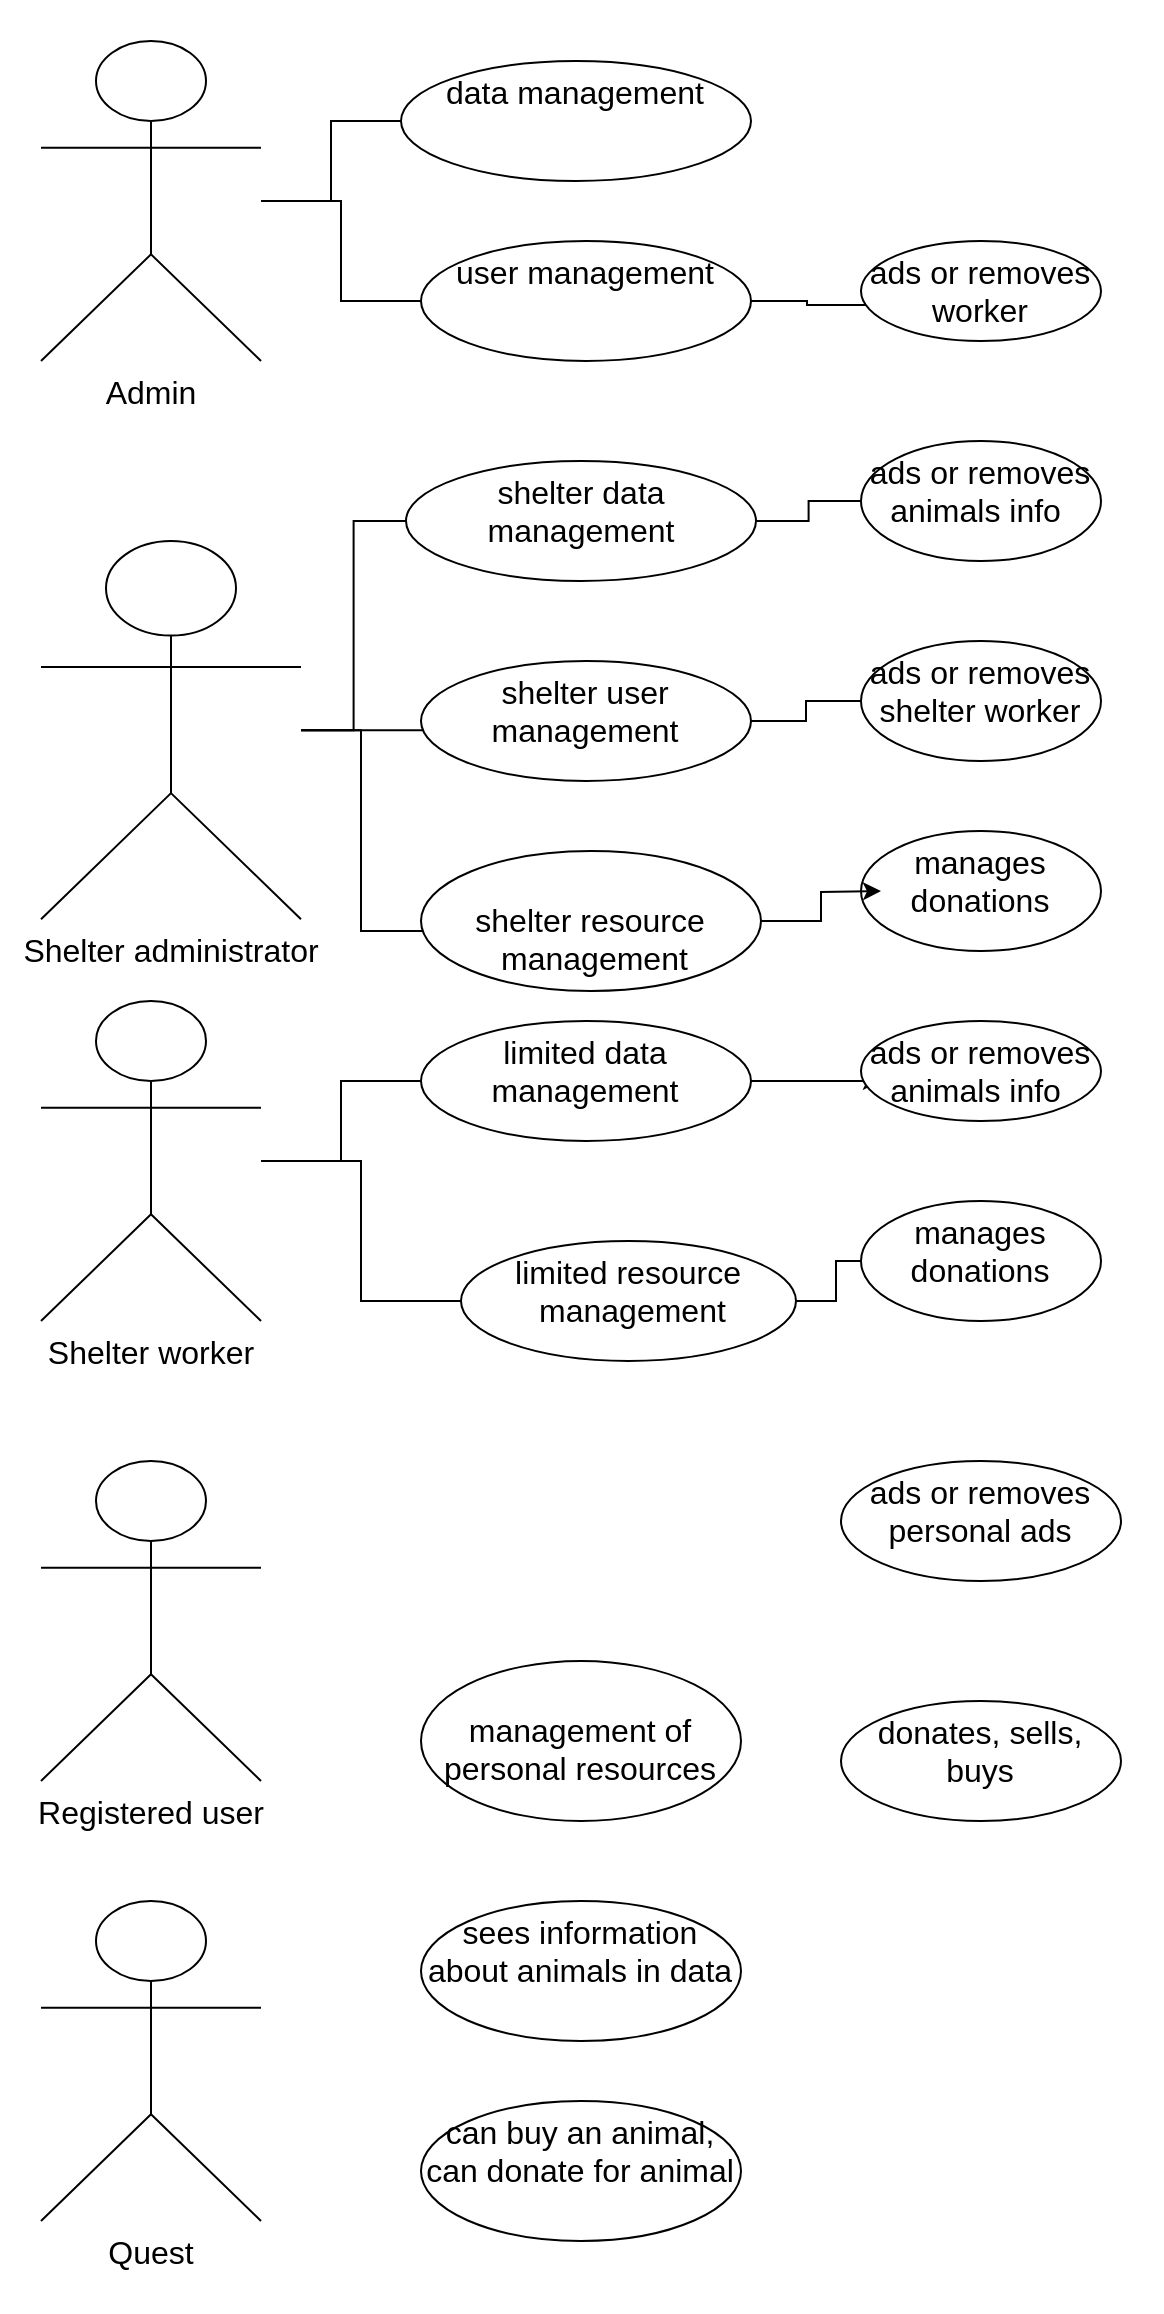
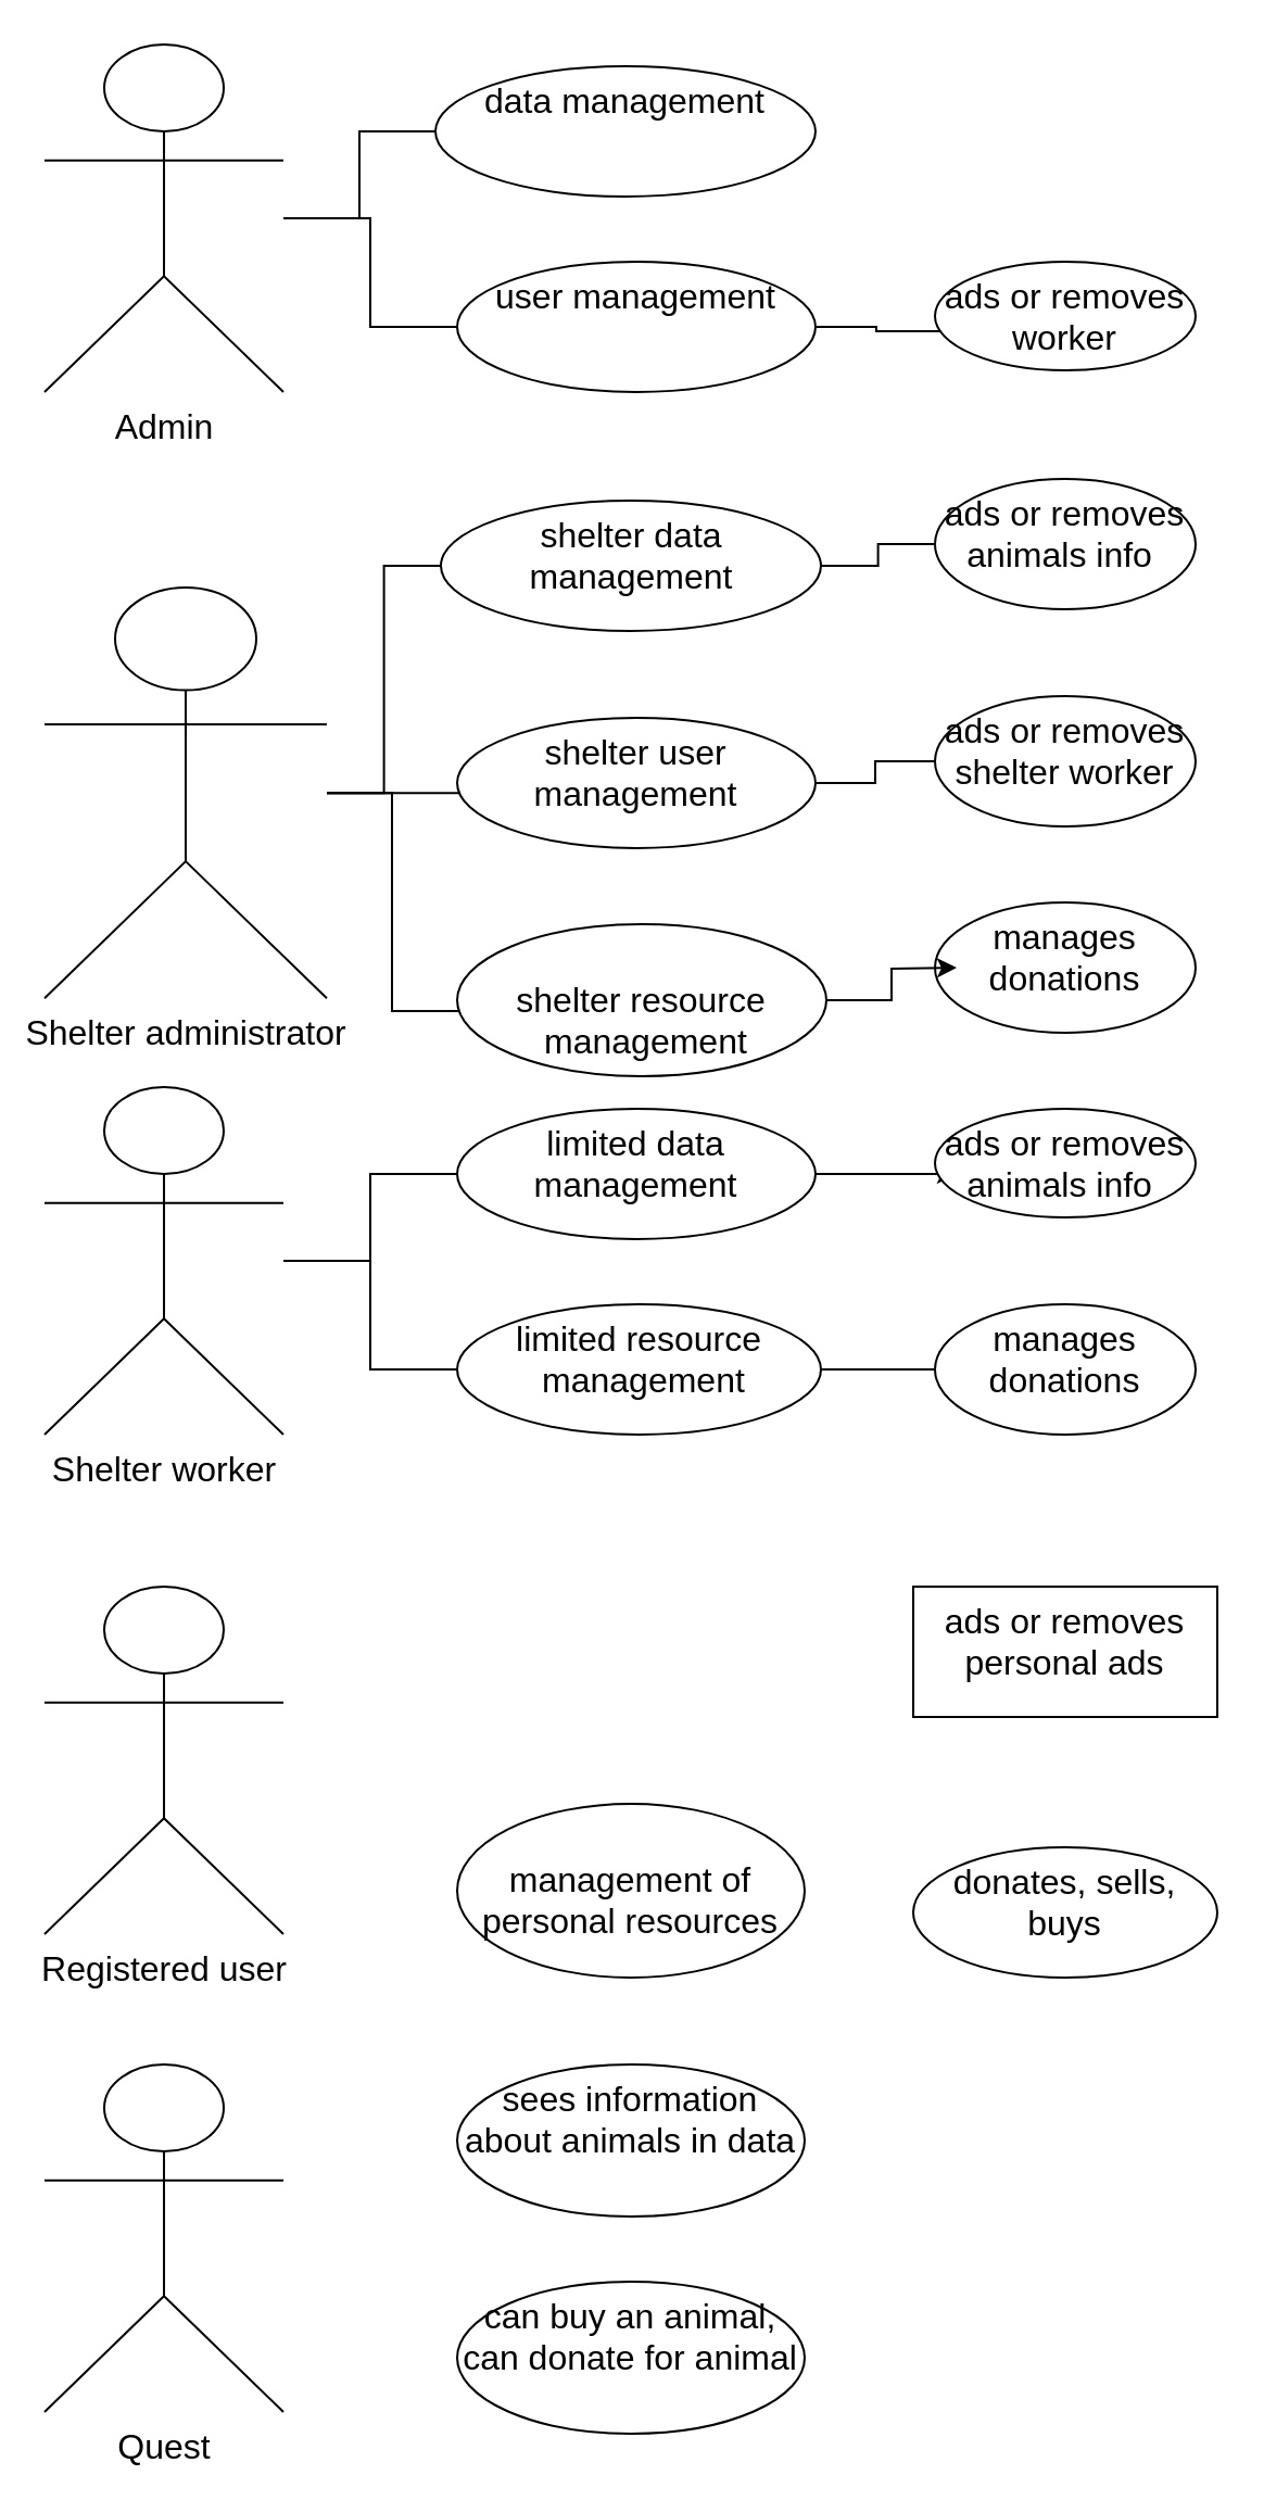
- <mxCell id="27" value="&lt;span style=&quot;font-size: 16px&quot;&gt;limited resource&lt;br&gt;&amp;nbsp;management&lt;/span&gt;" style="ellipse;whiteSpace=wrap;html=1;verticalAlign=top;" vertex="1" parent="1"><mxGeometry x="230" y="620" width="167.5" height="60" as="geometry" /></mxCell>
+ <mxCell id="27" value="&lt;span style=&quot;font-size: 16px&quot;&gt;limited resource&lt;br&gt;&amp;nbsp;management&lt;/span&gt;" style="ellipse;whiteSpace=wrap;html=1;verticalAlign=top;" vertex="1" parent="1"><mxGeometry x="210" y="600" width="167.5" height="60" as="geometry" /></mxCell>
- <mxCell id="29" value="&lt;span style=&quot;font-size: 16px&quot;&gt;ads or removes personal ads&lt;/span&gt;" style="ellipse;whiteSpace=wrap;html=1;verticalAlign=top;" vertex="1" parent="1"><mxGeometry x="420" y="730" width="140" height="60" as="geometry" /></mxCell>
+ <mxCell id="29" value="&lt;span style=&quot;font-size: 16px&quot;&gt;ads or removes personal ads&lt;/span&gt;" style="whiteSpace=wrap;html=1;verticalAlign=top;rounded=0;" vertex="1" parent="1"><mxGeometry x="420" y="730" width="140" height="60" as="geometry" /></mxCell>
